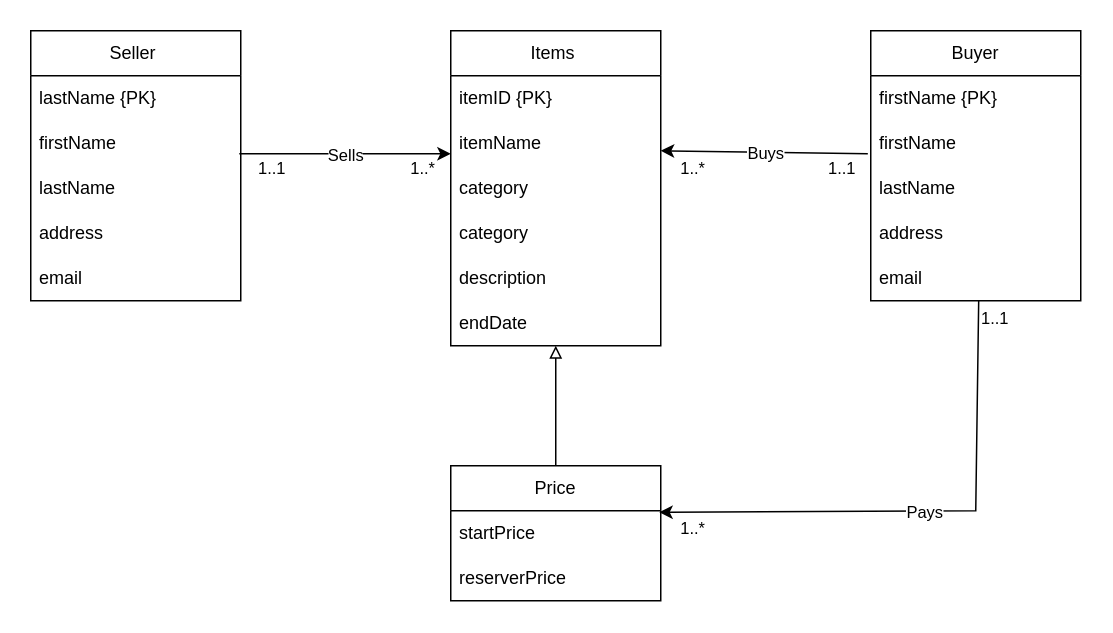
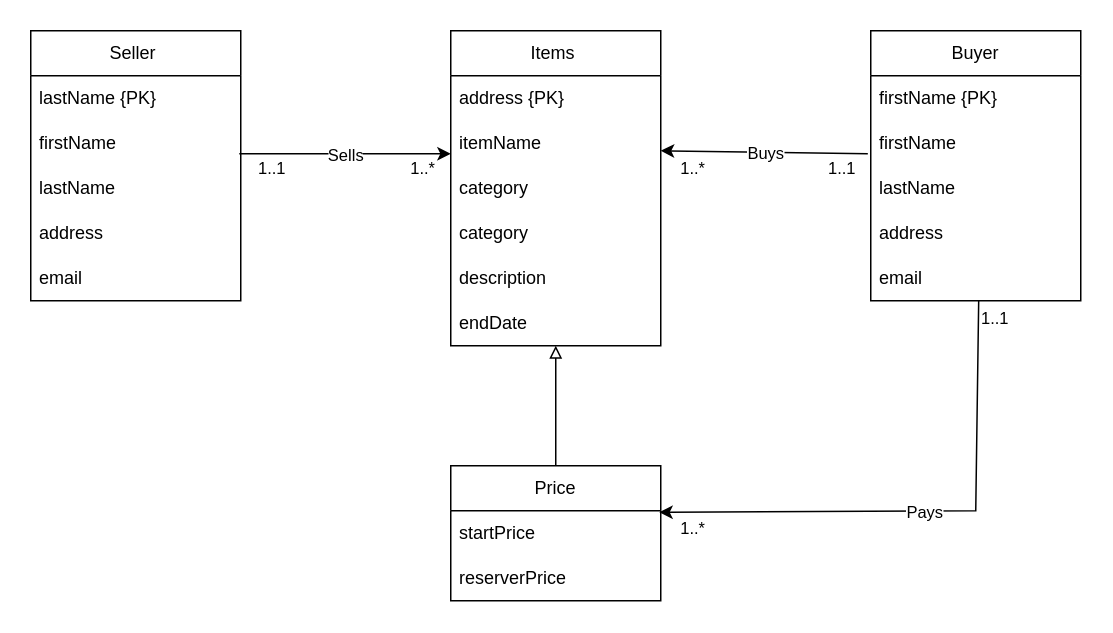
- <mxCell id="9" value="itemID {PK}" style="text;strokeColor=none;fillColor=none;align=left;verticalAlign=middle;spacingLeft=4;spacingRight=4;overflow=hidden;points=[[0,0.5],[1,0.5]];portConstraint=eastwest;rotatable=0;whiteSpace=wrap;html=1;" parent="8" vertex="1"><mxGeometry y="30" width="140" height="30" as="geometry" /></mxCell>
+ <mxCell id="9" value="address {PK}" style="text;strokeColor=none;fillColor=none;align=left;verticalAlign=middle;spacingLeft=4;spacingRight=4;overflow=hidden;points=[[0,0.5],[1,0.5]];portConstraint=eastwest;rotatable=0;whiteSpace=wrap;html=1;" parent="8" vertex="1"><mxGeometry y="30" width="140" height="30" as="geometry" /></mxCell>
